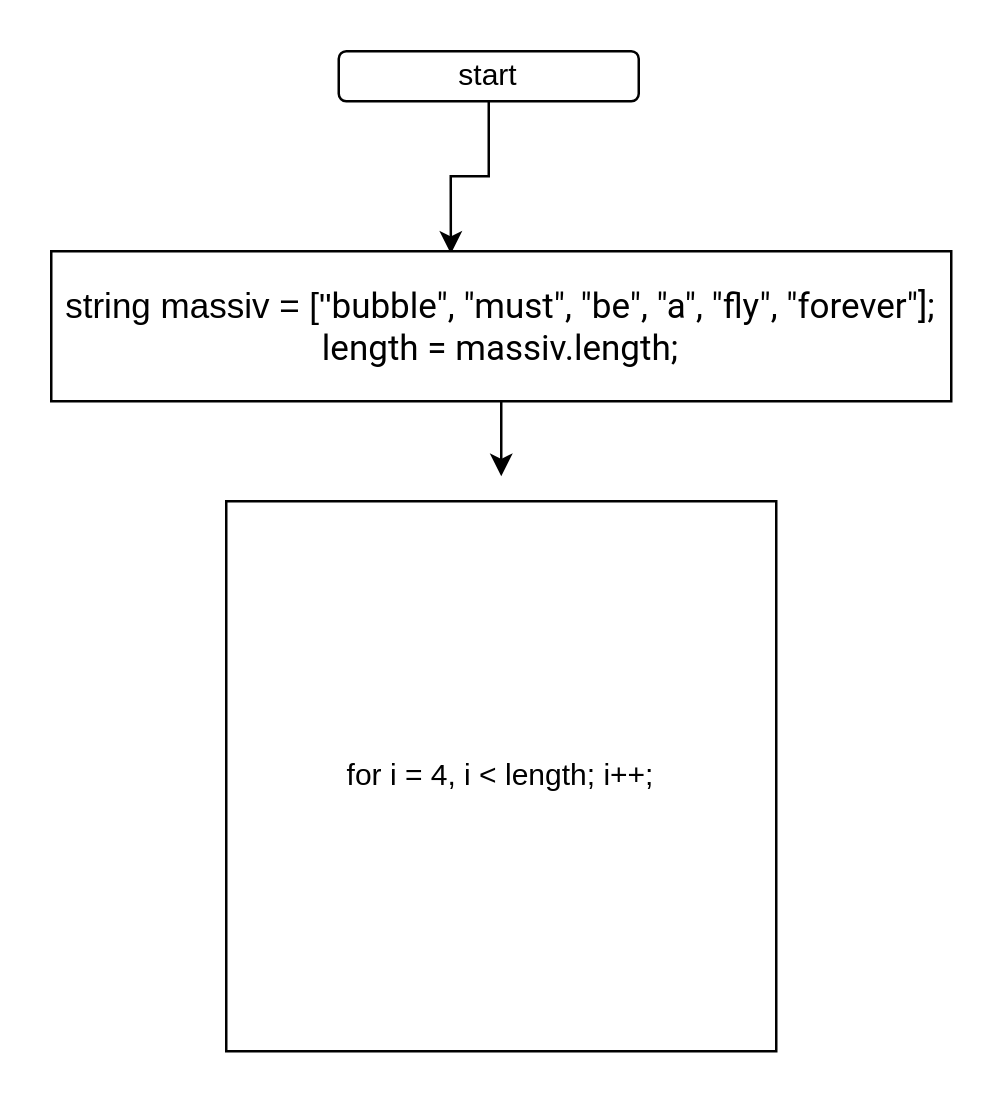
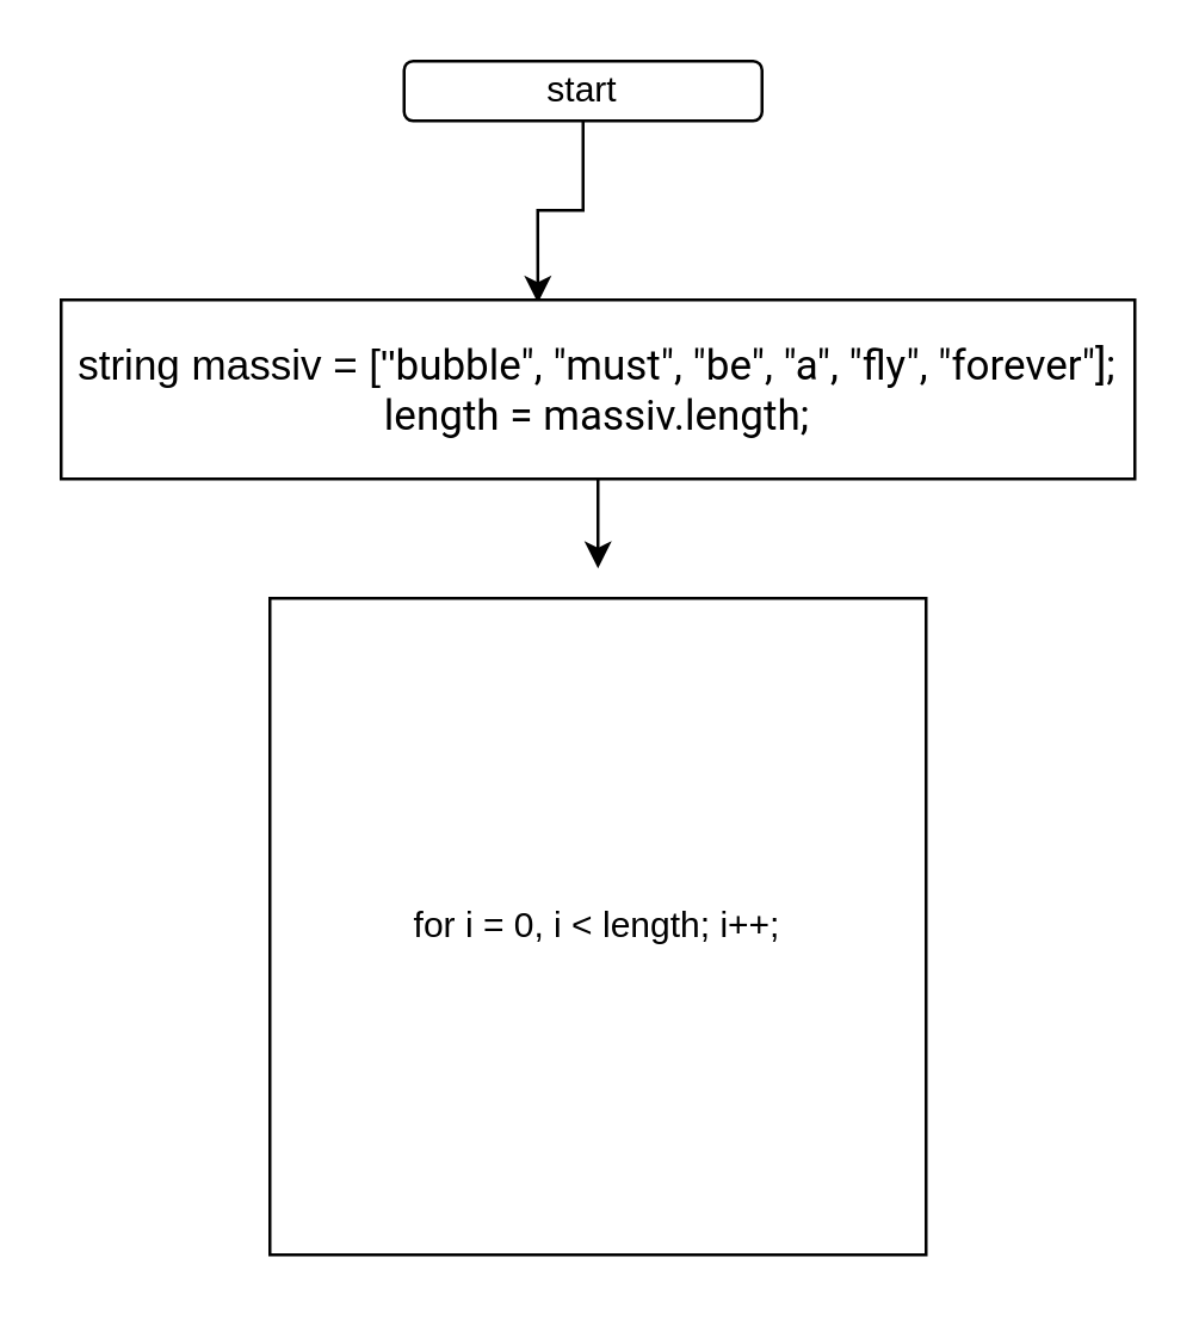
- <mxCell id="6" value="for i = 4, i &amp;lt; length; i++;&lt;br&gt;" style="whiteSpace=wrap;html=1;aspect=fixed;" vertex="1" parent="1"><mxGeometry x="90" y="200" width="220" height="220" as="geometry" /></mxCell>
+ <mxCell id="6" value="for i = 0, i &amp;lt; length; i++;&lt;br&gt;" style="whiteSpace=wrap;html=1;aspect=fixed;" vertex="1" parent="1"><mxGeometry x="90" y="200" width="220" height="220" as="geometry" /></mxCell>
